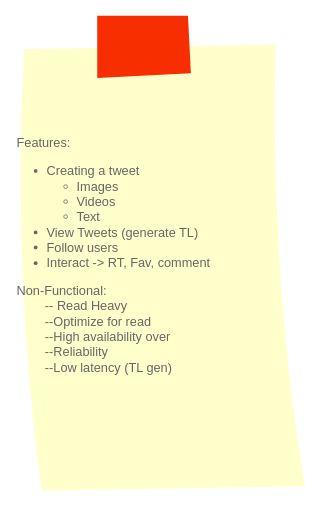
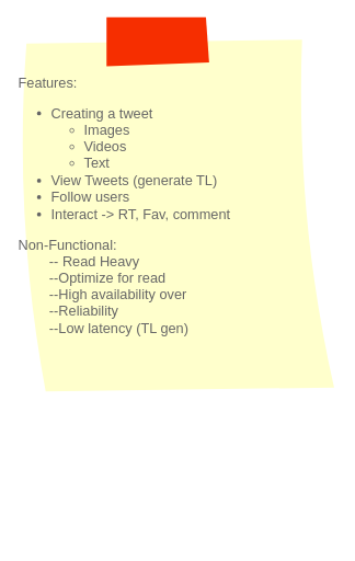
- <mxCell id="2" value="Features:&lt;br&gt;&lt;ul&gt;&lt;li&gt;Creating a tweet&lt;/li&gt;&lt;ul&gt;&lt;li&gt;Images&lt;/li&gt;&lt;li&gt;Videos&lt;/li&gt;&lt;li&gt;Text&lt;/li&gt;&lt;/ul&gt;&lt;li&gt;View Tweets (generate TL)&lt;/li&gt;&lt;li&gt;Follow users&lt;/li&gt;&lt;li&gt;Interact -&amp;gt; RT, Fav, comment&lt;/li&gt;&lt;/ul&gt;&lt;div&gt;Non-Functional:&lt;/div&gt;&lt;div&gt;&lt;span style=&quot;white-space: pre;&quot;&gt;&#09;&lt;/span&gt;-- Read Heavy&lt;br&gt;&lt;/div&gt;&lt;div&gt;&lt;span style=&quot;white-space: pre;&quot;&gt;&#09;&lt;/span&gt;--Optimize for read&lt;br&gt;&lt;/div&gt;&lt;div&gt;&lt;span style=&quot;white-space: pre;&quot;&gt;&#09;&lt;/span&gt;--High availability over&amp;nbsp;&lt;br&gt;&lt;/div&gt;&lt;div&gt;&lt;span style=&quot;white-space: pre;&quot;&gt;&#09;&lt;/span&gt;--Reliability&lt;br&gt;&lt;/div&gt;&lt;div&gt;&lt;span style=&quot;white-space: pre;&quot;&gt;&#09;&lt;/span&gt;--Low latency (TL gen)&lt;br&gt;&lt;/div&gt;" style="strokeWidth=1;shadow=0;dashed=0;align=left;html=1;shape=mxgraph.mockup.text.stickyNote2;fontColor=#666666;mainText=;fontSize=17;whiteSpace=wrap;fillColor=#ffffcc;strokeColor=#F62E00;" vertex="1" parent="1"><mxGeometry x="20" width="390" height="640" as="geometry" y="20" /></mxCell>
+ <mxCell id="2" value="Features:&lt;br&gt;&lt;ul&gt;&lt;li&gt;Creating a tweet&lt;/li&gt;&lt;ul&gt;&lt;li&gt;Images&lt;/li&gt;&lt;li&gt;Videos&lt;/li&gt;&lt;li&gt;Text&lt;/li&gt;&lt;/ul&gt;&lt;li&gt;View Tweets (generate TL)&lt;/li&gt;&lt;li&gt;Follow users&lt;/li&gt;&lt;li&gt;Interact -&amp;gt; RT, Fav, comment&lt;/li&gt;&lt;/ul&gt;&lt;div&gt;Non-Functional:&lt;/div&gt;&lt;div&gt;&lt;span style=&quot;white-space: pre;&quot;&gt;&#09;&lt;/span&gt;-- Read Heavy&lt;br&gt;&lt;/div&gt;&lt;div&gt;&lt;span style=&quot;white-space: pre;&quot;&gt;&#09;&lt;/span&gt;--Optimize for read&lt;br&gt;&lt;/div&gt;&lt;div&gt;&lt;span style=&quot;white-space: pre;&quot;&gt;&#09;&lt;/span&gt;--High availability over&amp;nbsp;&lt;br&gt;&lt;/div&gt;&lt;div&gt;&lt;span style=&quot;white-space: pre;&quot;&gt;&#09;&lt;/span&gt;--Reliability&lt;br&gt;&lt;/div&gt;&lt;div&gt;&lt;span style=&quot;white-space: pre;&quot;&gt;&#09;&lt;/span&gt;--Low latency (TL gen)&lt;br&gt;&lt;/div&gt;" style="strokeWidth=1;shadow=0;dashed=0;align=left;html=1;shape=mxgraph.mockup.text.stickyNote2;fontColor=#666666;mainText=;fontSize=17;whiteSpace=wrap;fillColor=#ffffcc;strokeColor=#F62E00;" vertex="1" parent="1"><mxGeometry x="20" y="20" width="390" height="460" as="geometry" /></mxCell>
